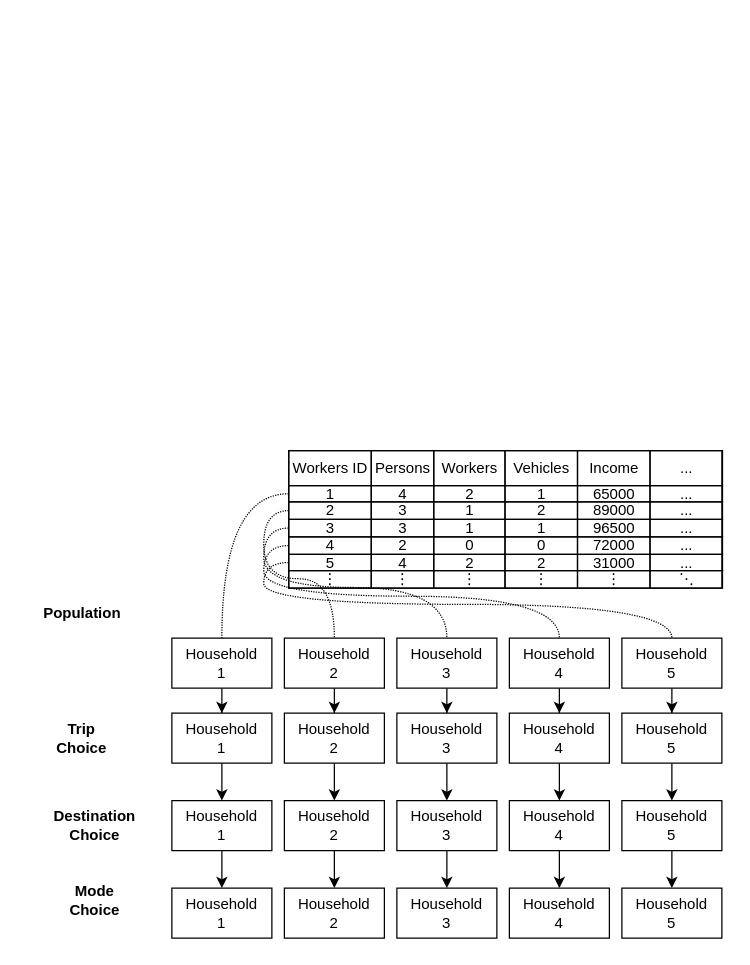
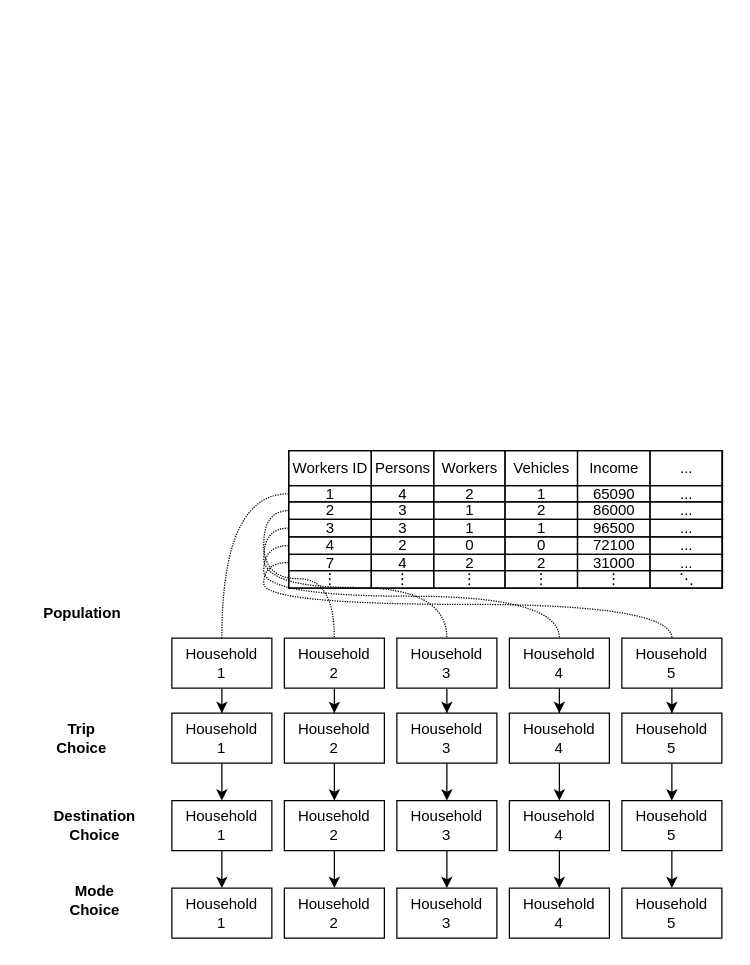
- <mxCell id="20" value="65000" style="connectable=0;recursiveResize=0;strokeColor=inherit;fillColor=none;align=center;whiteSpace=wrap;html=1;" vertex="1" parent="15"><mxGeometry x="231" width="58" height="13" as="geometry"><mxRectangle width="58" height="13" as="alternateBounds" /></mxGeometry></mxCell>
+ <mxCell id="20" value="65090" style="connectable=0;recursiveResize=0;strokeColor=inherit;fillColor=none;align=center;whiteSpace=wrap;html=1;" vertex="1" parent="15"><mxGeometry x="231" width="58" height="13" as="geometry"><mxRectangle width="58" height="13" as="alternateBounds" /></mxGeometry></mxCell>
- <mxCell id="27" value="89000" style="connectable=0;recursiveResize=0;strokeColor=inherit;fillColor=none;align=center;whiteSpace=wrap;html=1;" vertex="1" parent="22"><mxGeometry x="231" width="58" height="14" as="geometry"><mxRectangle width="58" height="14" as="alternateBounds" /></mxGeometry></mxCell>
+ <mxCell id="27" value="86000" style="connectable=0;recursiveResize=0;strokeColor=inherit;fillColor=none;align=center;whiteSpace=wrap;html=1;" vertex="1" parent="22"><mxGeometry x="231" width="58" height="14" as="geometry"><mxRectangle width="58" height="14" as="alternateBounds" /></mxGeometry></mxCell>
- <mxCell id="41" value="72000" style="connectable=0;recursiveResize=0;strokeColor=inherit;fillColor=none;align=center;whiteSpace=wrap;html=1;" vertex="1" parent="36"><mxGeometry x="231" width="58" height="14" as="geometry"><mxRectangle width="58" height="14" as="alternateBounds" /></mxGeometry></mxCell>
+ <mxCell id="41" value="72100" style="connectable=0;recursiveResize=0;strokeColor=inherit;fillColor=none;align=center;whiteSpace=wrap;html=1;" vertex="1" parent="36"><mxGeometry x="231" width="58" height="14" as="geometry"><mxRectangle width="58" height="14" as="alternateBounds" /></mxGeometry></mxCell>
- <mxCell id="44" value="5" style="connectable=0;recursiveResize=0;strokeColor=inherit;fillColor=none;align=center;whiteSpace=wrap;html=1;" vertex="1" parent="43"><mxGeometry width="66" height="13" as="geometry"><mxRectangle width="66" height="13" as="alternateBounds" /></mxGeometry></mxCell>
+ <mxCell id="44" value="7" style="connectable=0;recursiveResize=0;strokeColor=inherit;fillColor=none;align=center;whiteSpace=wrap;html=1;" vertex="1" parent="43"><mxGeometry width="66" height="13" as="geometry"><mxRectangle width="66" height="13" as="alternateBounds" /></mxGeometry></mxCell>
